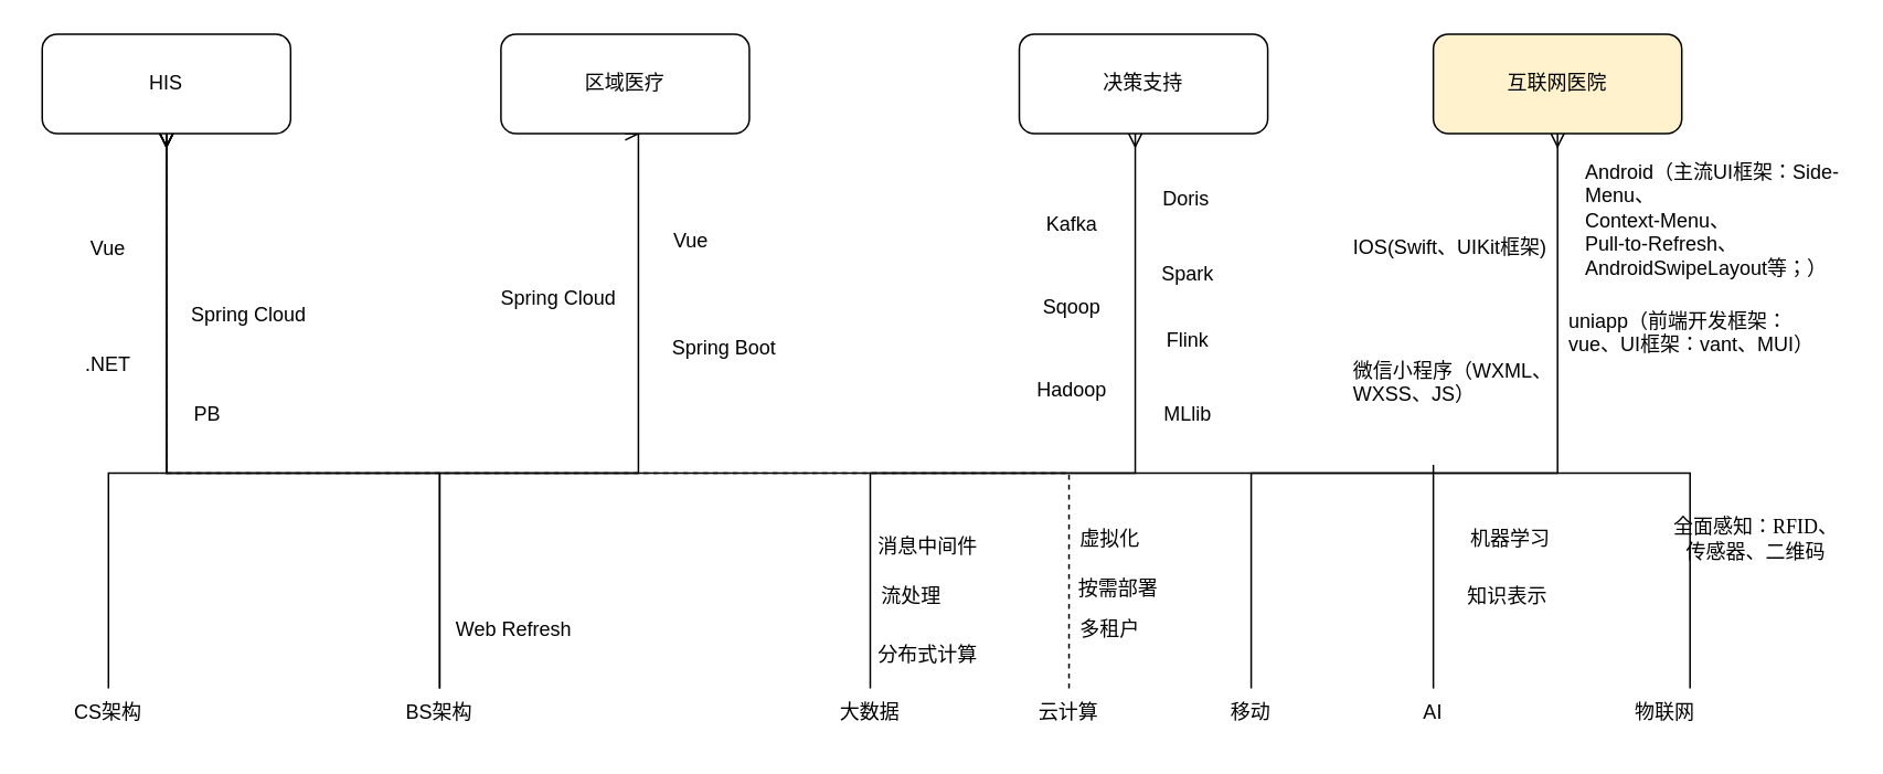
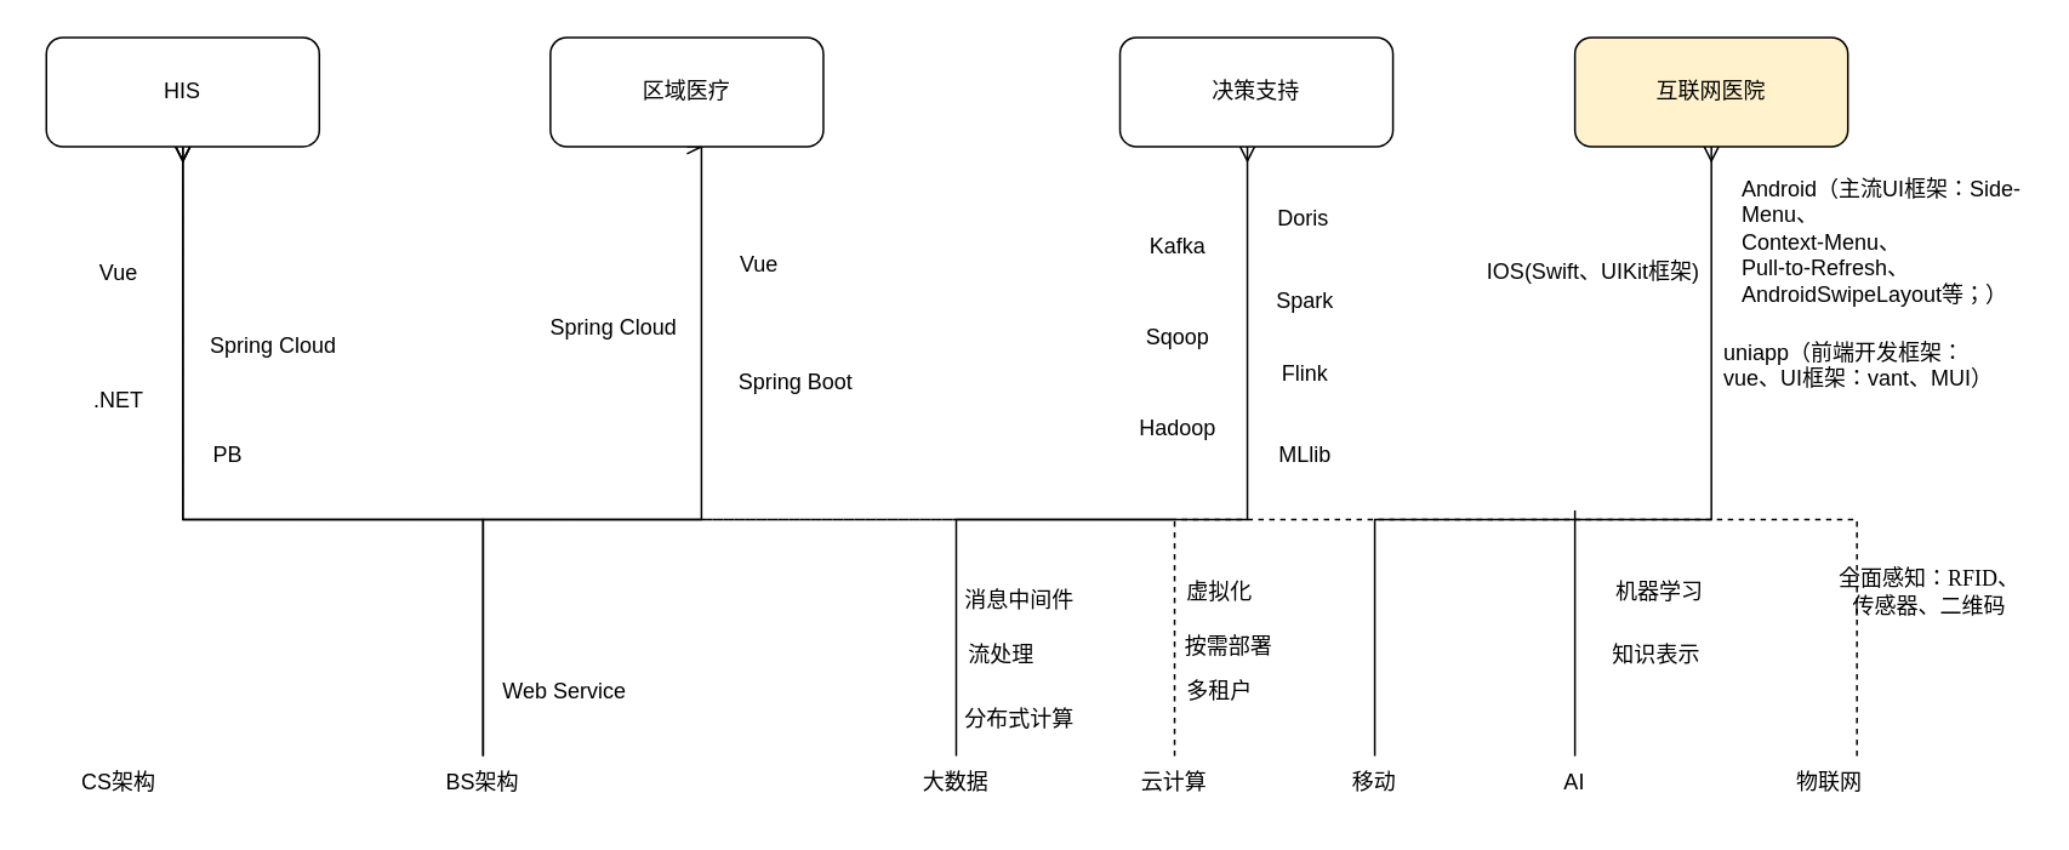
- <mxCell id="46" value="微信小程序（WXML、WXSS、JS）" style="text;whiteSpace=wrap;html=1;" vertex="1" parent="1"><mxGeometry x="815" y="210" width="130" height="40" as="geometry" /></mxCell>
- <mxCell id="14" style="edgeStyle=orthogonalEdgeStyle;rounded=0;orthogonalLoop=1;jettySize=auto;html=1;exitX=0.75;exitY=0;exitDx=0;exitDy=0;entryX=0.5;entryY=1;entryDx=0;entryDy=0;endArrow=ERmany;endFill=0;" parent="1" source="15" target="16" edge="1"><mxGeometry relative="1" as="geometry"><Array as="points"><mxPoint x="1020" y="285" /><mxPoint x="100" y="285" /></Array></mxGeometry></mxCell>
+ <mxCell id="14" style="edgeStyle=orthogonalEdgeStyle;rounded=0;orthogonalLoop=1;jettySize=auto;html=1;exitX=0.75;exitY=0;exitDx=0;exitDy=0;entryX=0.5;entryY=1;entryDx=0;entryDy=0;endArrow=ERmany;endFill=0;dashed=1;" parent="1" source="15" target="16" edge="1"><mxGeometry relative="1" as="geometry"><Array as="points"><mxPoint x="1020" y="285" /><mxPoint x="100" y="285" /></Array></mxGeometry></mxCell>
- <mxCell id="2" style="rounded=0;orthogonalLoop=1;jettySize=auto;html=1;exitX=0.5;exitY=0;exitDx=0;exitDy=0;edgeStyle=orthogonalEdgeStyle;endArrow=ERmany;endFill=0;entryX=0.5;entryY=1;entryDx=0;entryDy=0;" parent="1" source="3" target="16" edge="1"><mxGeometry relative="1" as="geometry"><mxPoint x="120" y="35" as="targetPoint" /><Array as="points"><mxPoint x="65" y="285" /><mxPoint x="100" y="285" /></Array></mxGeometry></mxCell>
- <mxCell id="25" value="Web Refresh" style="text;html=1;strokeColor=none;fillColor=none;align=center;verticalAlign=middle;whiteSpace=wrap;rounded=0;" parent="1" vertex="1"><mxGeometry x="265" y="365" width="90" height="30" as="geometry" /></mxCell>
+ <mxCell id="25" value="Web Service" style="text;html=1;strokeColor=none;fillColor=none;align=center;verticalAlign=middle;whiteSpace=wrap;rounded=0;" parent="1" vertex="1"><mxGeometry x="265" y="365" width="90" height="30" as="geometry" /></mxCell>
